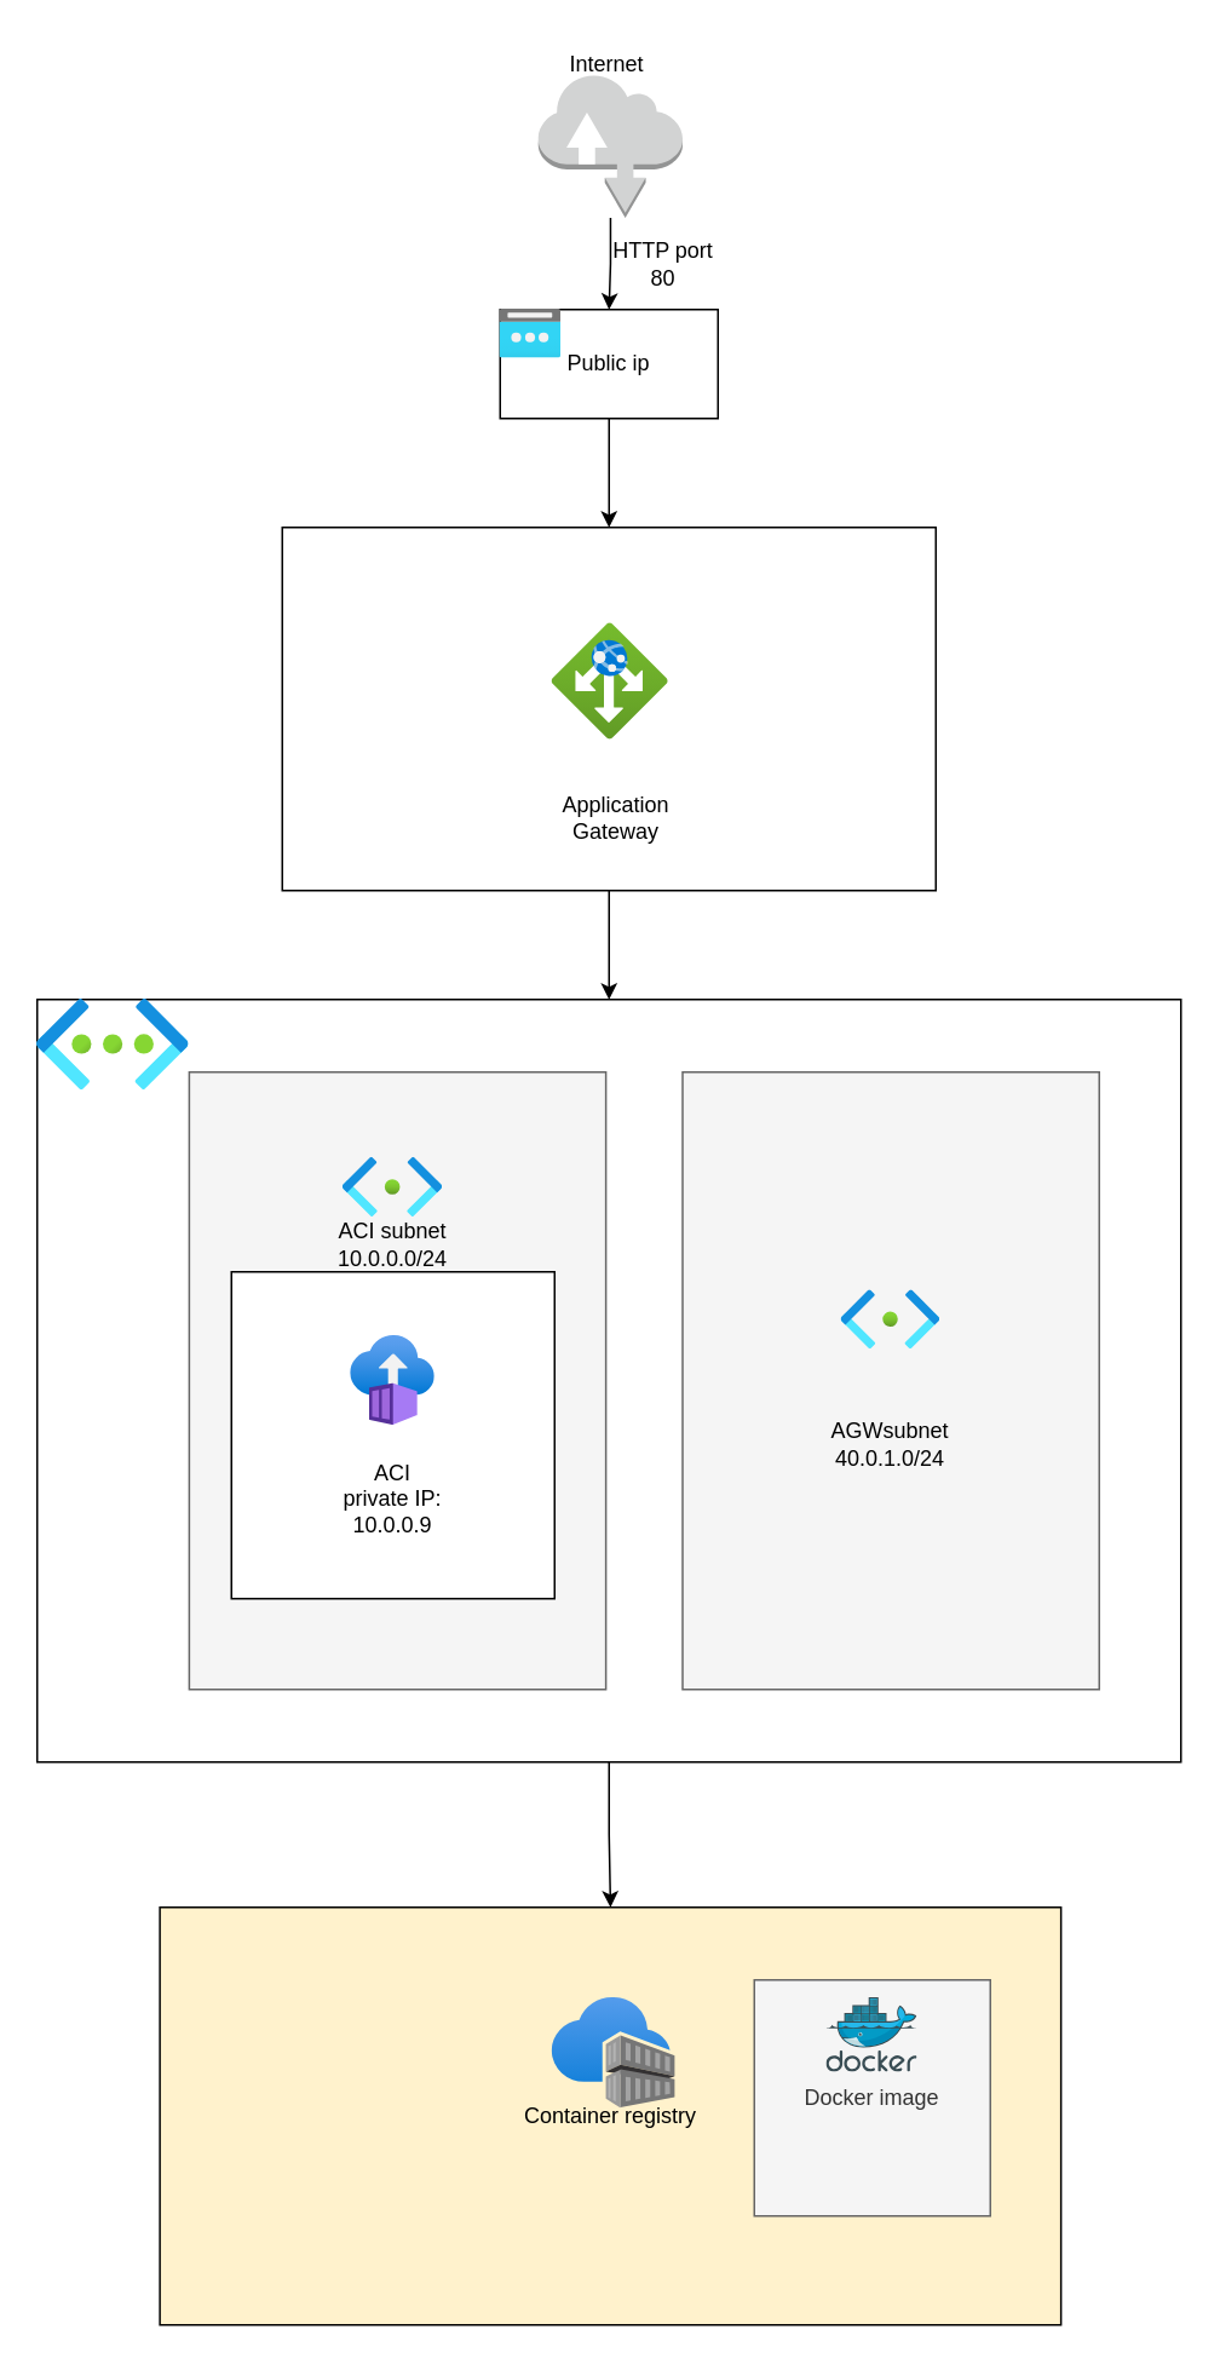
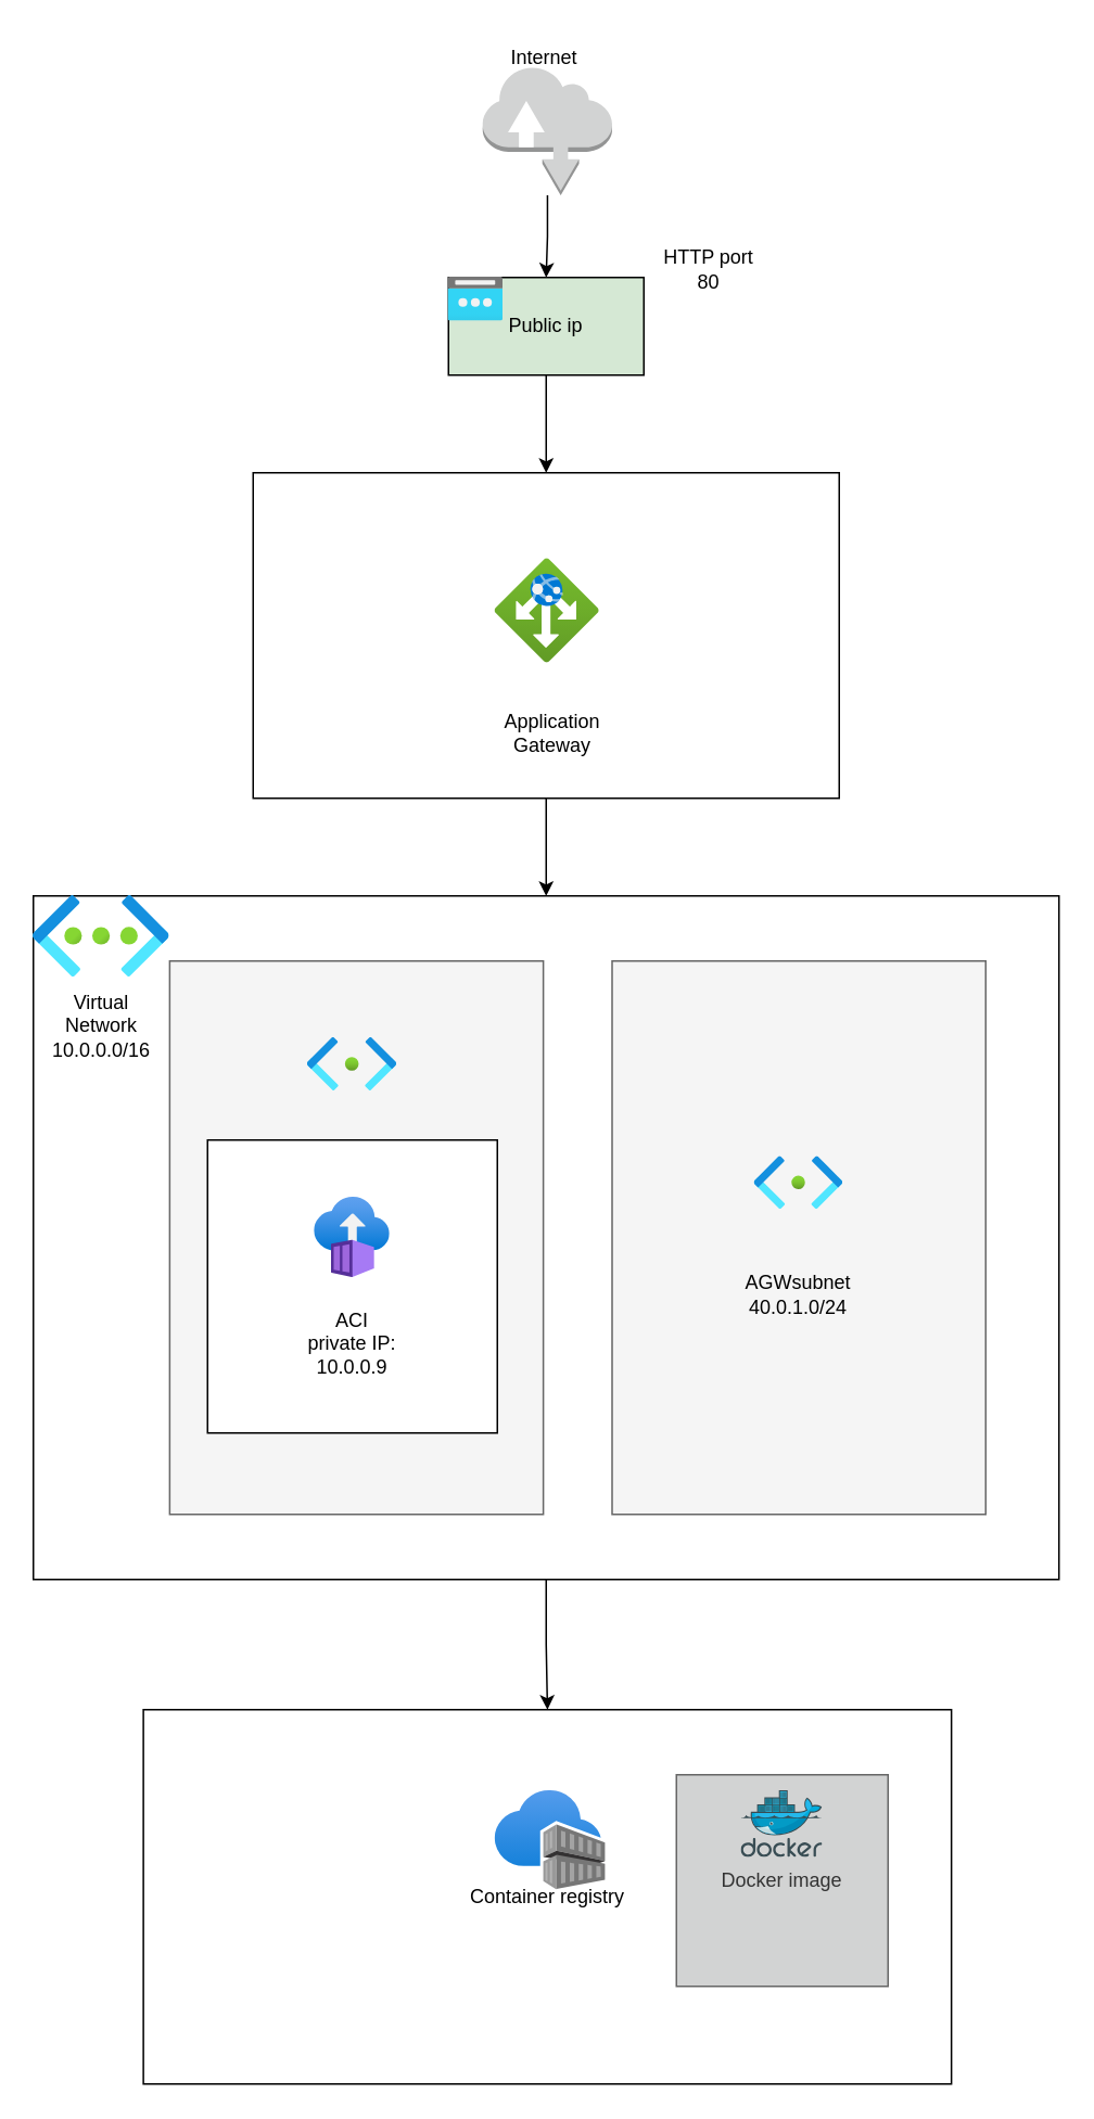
- <mxCell id="16" value="HTTP port 80" style="text;strokeColor=none;align=center;fillColor=none;html=1;verticalAlign=middle;whiteSpace=wrap;rounded=0;" vertex="1" parent="1"><mxGeometry x="335" y="130" width="60" height="30" as="geometry" /></mxCell>
+ <mxCell id="16" value="HTTP port 80" style="text;strokeColor=none;align=center;fillColor=none;html=1;verticalAlign=middle;whiteSpace=wrap;rounded=0;" vertex="1" parent="1"><mxGeometry x="405" y="150" width="60" height="30" as="geometry" /></mxCell>
- <mxCell id="9" value="Public ip" style="rounded=0;whiteSpace=wrap;html=1;" vertex="1" parent="1"><mxGeometry x="275" y="170" width="120" height="60" as="geometry" /></mxCell>
+ <mxCell id="9" value="Public ip" style="rounded=0;whiteSpace=wrap;html=1;fillColor=#d5e8d4;" vertex="1" parent="1"><mxGeometry x="275" y="170" width="120" height="60" as="geometry" /></mxCell>
+ <mxCell id="18" value="Virtual Network&lt;div&gt;10.0.0.0/16&lt;/div&gt;" style="text;strokeColor=none;align=center;fillColor=none;html=1;verticalAlign=middle;whiteSpace=wrap;rounded=0;" vertex="1" parent="1"><mxGeometry x="26.87" y="610" width="70" height="40" as="geometry" /></mxCell>
- <mxCell id="19" value="ACI subnet&lt;div&gt;10.0.0.0/24&lt;/div&gt;" style="text;strokeColor=none;align=center;fillColor=none;html=1;verticalAlign=middle;whiteSpace=wrap;rounded=0;" vertex="1" parent="1"><mxGeometry x="186" y="670" width="60" height="30" as="geometry" /></mxCell>
- <mxCell id="28" value="Docker image" style="rounded=0;whiteSpace=wrap;html=1;fillColor=#f5f5f5;fontColor=#333333;strokeColor=#666666;" vertex="1" parent="1"><mxGeometry x="415" y="1090" width="130" height="130" as="geometry" /></mxCell>
+ <mxCell id="28" value="Docker image" style="rounded=0;whiteSpace=wrap;html=1;fillColor=#d2d3d3;fontColor=#333333;strokeColor=#666666;" vertex="1" parent="1"><mxGeometry x="415" y="1090" width="130" height="130" as="geometry" /></mxCell>
- <mxCell id="25" value="Container registry" style="rounded=0;whiteSpace=wrap;html=1;fillColor=#fff2cc;" vertex="1" parent="1"><mxGeometry x="87.58" y="1050" width="496.35" height="230" as="geometry" /></mxCell>
+ <mxCell id="25" value="Container registry" style="rounded=0;whiteSpace=wrap;html=1;" vertex="1" parent="1"><mxGeometry x="87.58" y="1050" width="496.35" height="230" as="geometry" /></mxCell>
